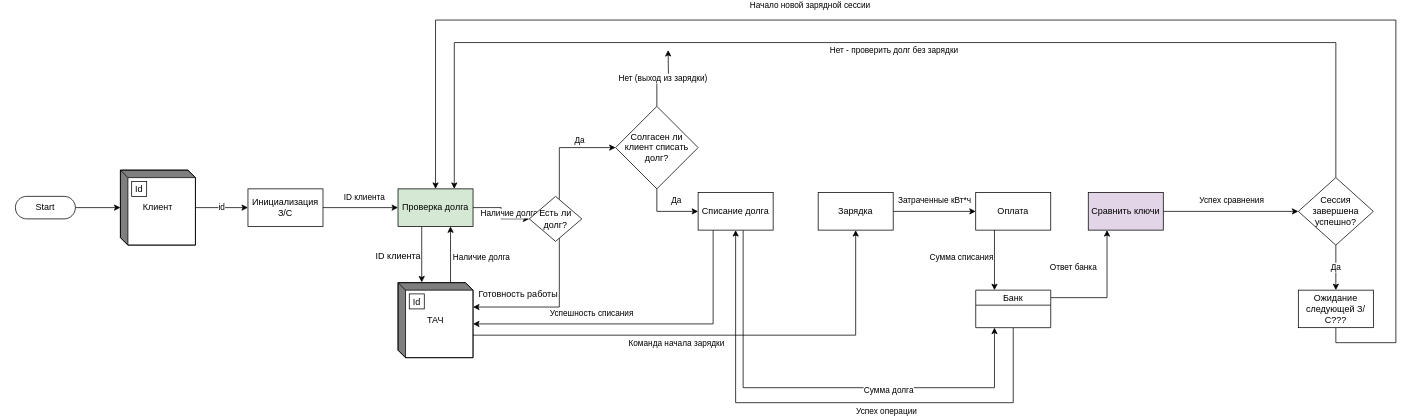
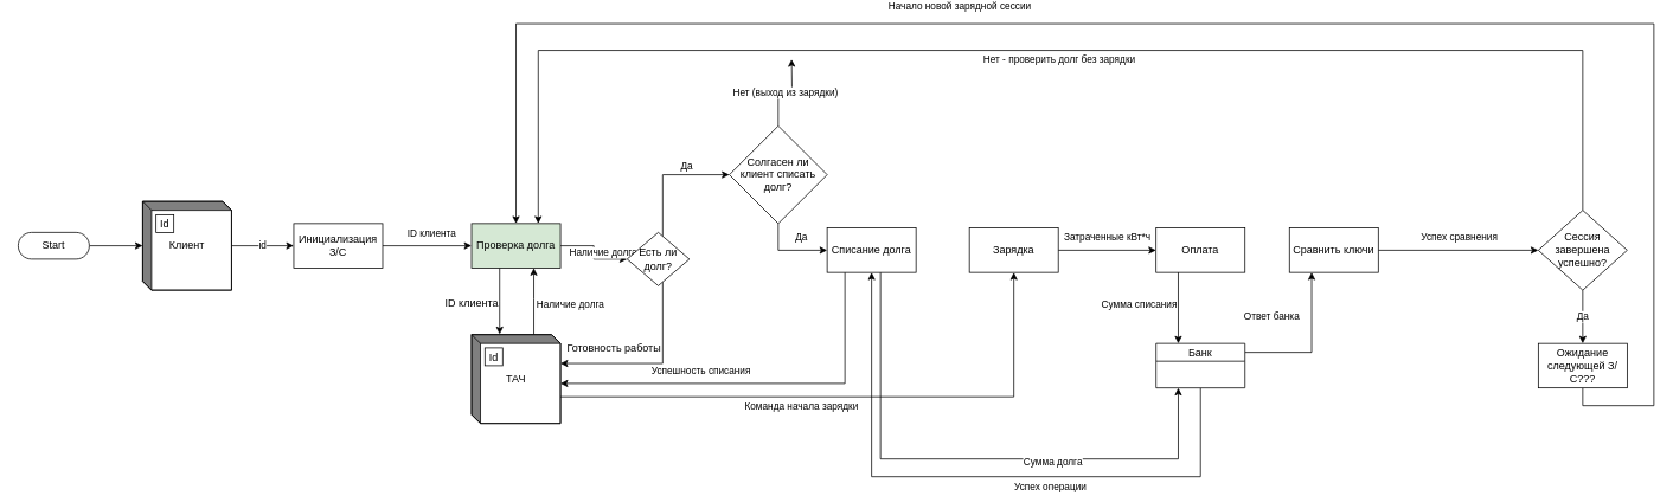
- <mxCell id="51" value="Сравнить ключи" style="html=1;dashed=0;whiteSpace=wrap;fillColor=#e1d5e7;" parent="1" vertex="1"><mxGeometry x="1450" y="250" width="100" height="50" as="geometry" /></mxCell>
+ <mxCell id="51" value="Сравнить ключи" style="html=1;dashed=0;whiteSpace=wrap;" parent="1" vertex="1"><mxGeometry x="1450" y="250" width="100" height="50" as="geometry" /></mxCell>
